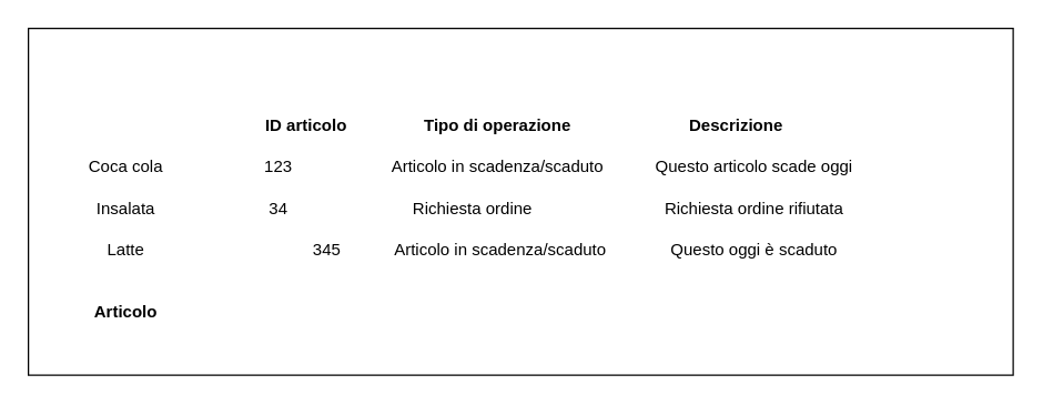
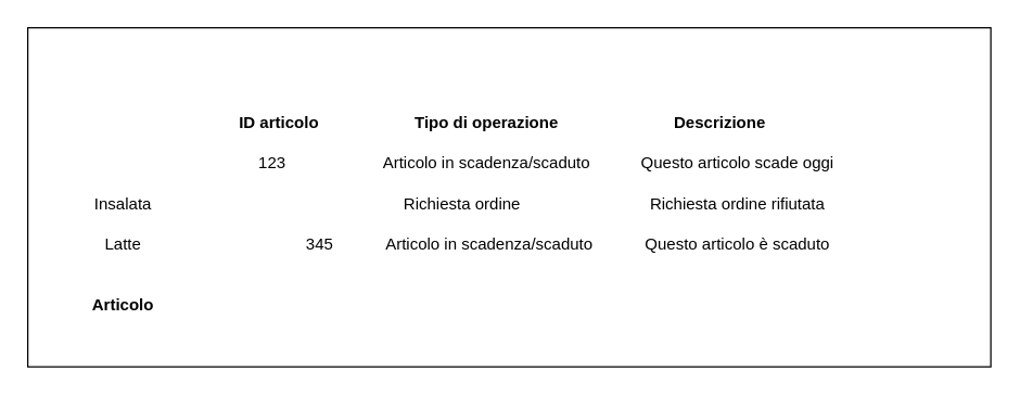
- <mxCell id="10" value="ID articolo" style="text;html=1;align=center;verticalAlign=middle;resizable=0;points=[];autosize=1;fontStyle=1" vertex="1" parent="1"><mxGeometry x="185" y="80" width="70" height="20" as="geometry" /></mxCell>
+ <mxCell id="10" value="ID articolo" style="text;html=1;align=center;verticalAlign=middle;resizable=0;points=[];autosize=1;fontStyle=1" vertex="1" parent="1"><mxGeometry x="170" y="80" width="70" height="20" as="geometry" /></mxCell>
- <mxCell id="6" value="Coca cola" style="text;html=1;align=center;verticalAlign=middle;resizable=0;points=[];autosize=1;fontStyle=0" vertex="1" parent="1"><mxGeometry x="55" y="110" width="70" height="20" as="geometry" /></mxCell>
- <mxCell id="11" value="34" style="text;html=1;align=center;verticalAlign=middle;resizable=0;points=[];autosize=1;fontStyle=0" vertex="1" parent="1"><mxGeometry x="185" y="140" width="30" height="20" as="geometry" /></mxCell>
- <mxCell id="17" value="Questo oggi è scaduto" style="text;html=1;align=center;verticalAlign=middle;resizable=0;points=[];autosize=1;fontStyle=0" vertex="1" parent="1"><mxGeometry x="468" y="170" width="150" height="20" as="geometry" /></mxCell>
+ <mxCell id="17" value="Questo articolo è scaduto" style="text;html=1;align=center;verticalAlign=middle;resizable=0;points=[];autosize=1;fontStyle=0" vertex="1" parent="1"><mxGeometry x="468" y="170" width="150" height="20" as="geometry" /></mxCell>
